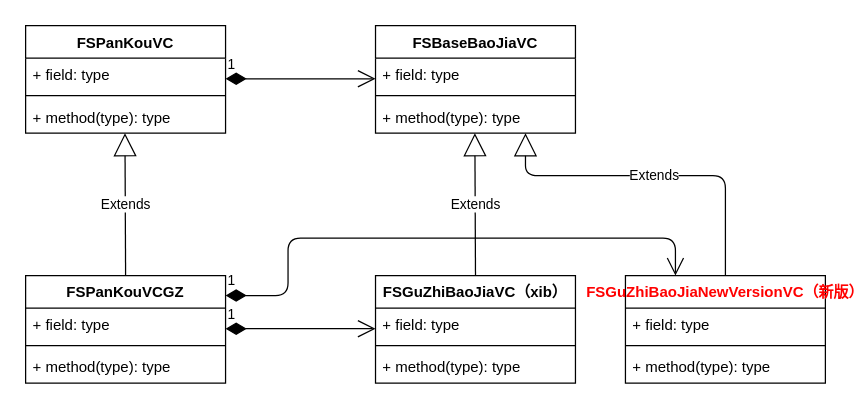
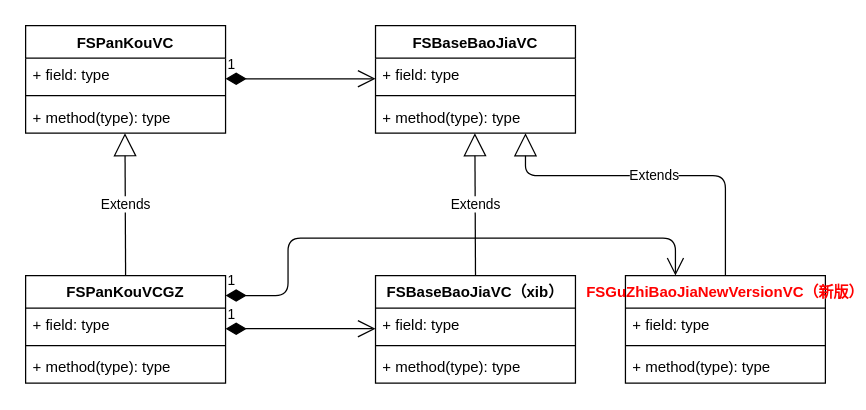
- <mxCell id="16" value="FSGuZhiBaoJiaVC（xib）" style="swimlane;fontStyle=1;align=center;verticalAlign=top;childLayout=stackLayout;horizontal=1;startSize=26;horizontalStack=0;resizeParent=1;resizeParentMax=0;resizeLast=0;collapsible=1;marginBottom=0;" vertex="1" parent="1"><mxGeometry x="300" y="220" width="160" height="86" as="geometry" /></mxCell>
+ <mxCell id="16" value="FSBaseBaoJiaVC（xib）" style="swimlane;fontStyle=1;align=center;verticalAlign=top;childLayout=stackLayout;horizontal=1;startSize=26;horizontalStack=0;resizeParent=1;resizeParentMax=0;resizeLast=0;collapsible=1;marginBottom=0;" vertex="1" parent="1"><mxGeometry x="300" y="220" width="160" height="86" as="geometry" /></mxCell>
